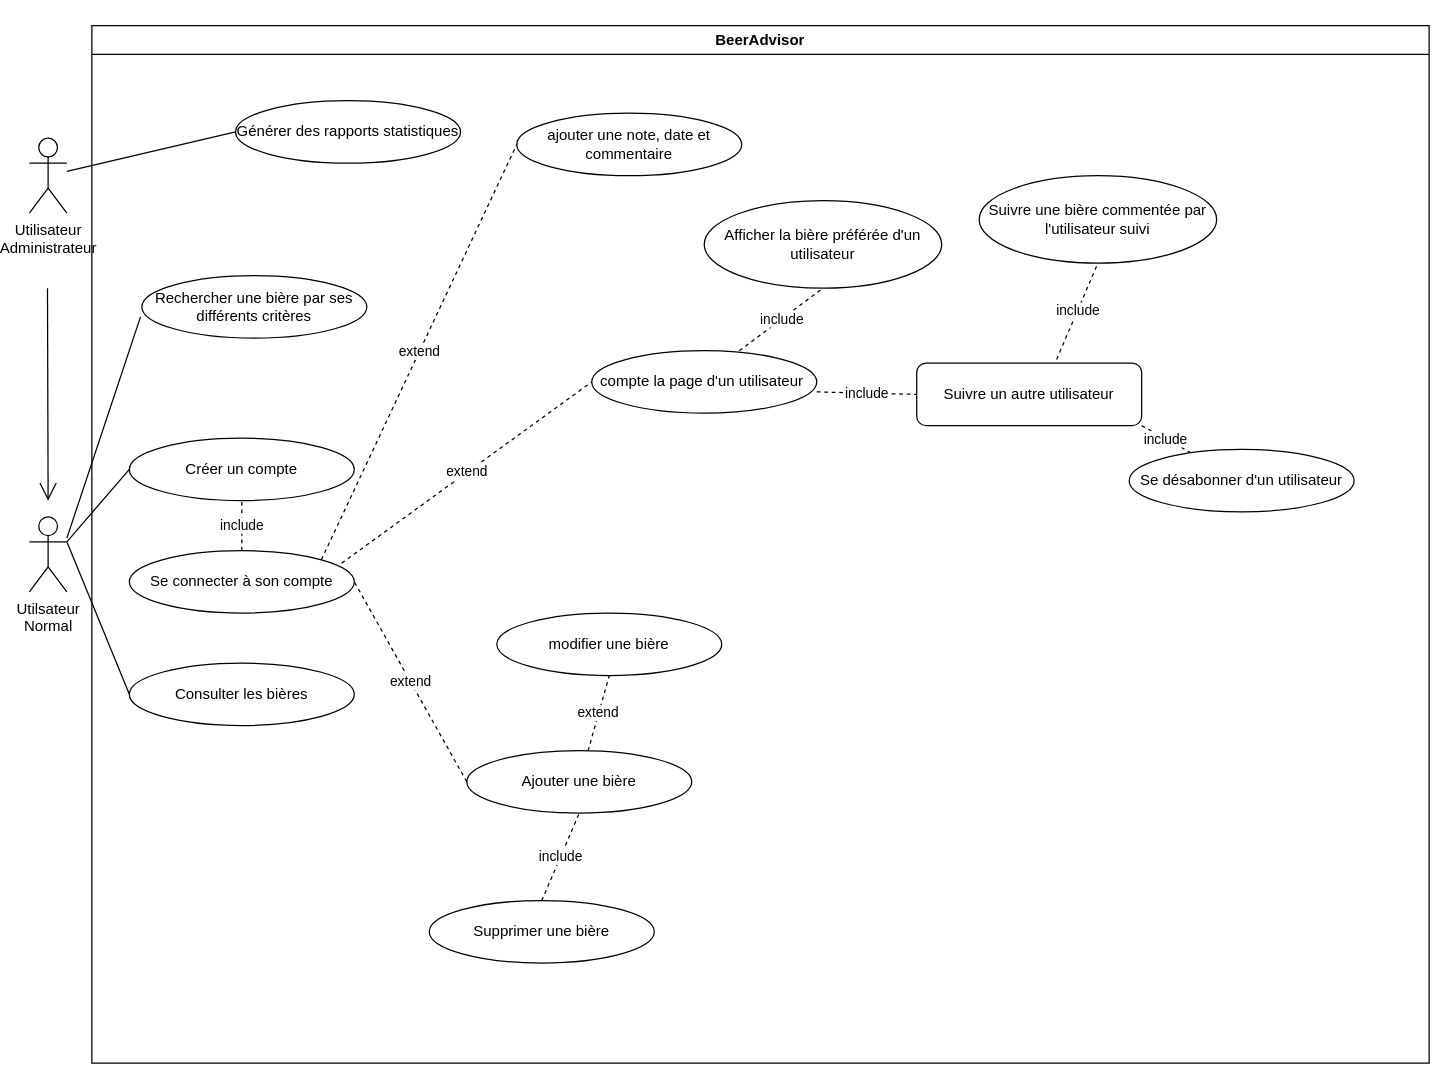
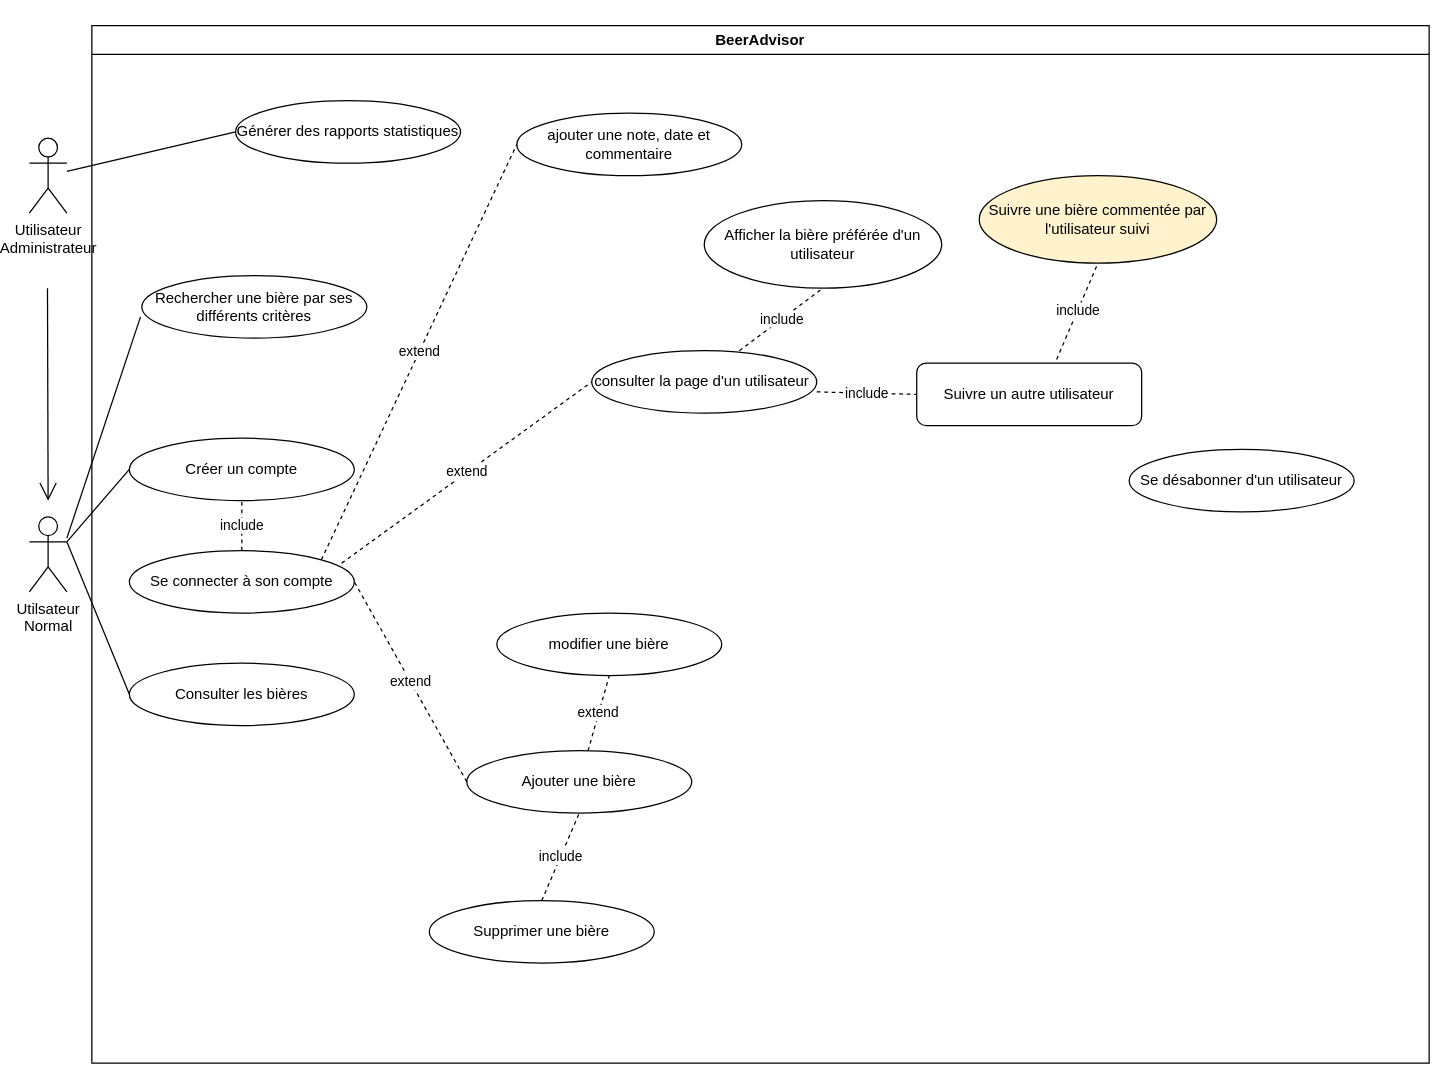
- <mxCell id="22" value="Suivre une bière commentée par l'utilisateur suivi" style="ellipse;whiteSpace=wrap;html=1;" vertex="1" parent="2"><mxGeometry x="710" y="120" width="190" height="70" as="geometry" /></mxCell>
+ <mxCell id="22" value="Suivre une bière commentée par l'utilisateur suivi" style="ellipse;whiteSpace=wrap;html=1;fillColor=#fff2cc;" vertex="1" parent="2"><mxGeometry x="710" y="120" width="190" height="70" as="geometry" /></mxCell>
- <mxCell id="16" value="compte la page d'un utilisateur&amp;nbsp;" style="ellipse;whiteSpace=wrap;html=1;" vertex="1" parent="2"><mxGeometry x="400" y="260" width="180" height="50" as="geometry" /></mxCell>
+ <mxCell id="16" value="consulter la page d'un utilisateur&amp;nbsp;" style="ellipse;whiteSpace=wrap;html=1;" vertex="1" parent="2"><mxGeometry x="400" y="260" width="180" height="50" as="geometry" /></mxCell>
- <mxCell id="20" value="include" style="endArrow=none;dashed=1;html=1;rounded=0;exitX=1;exitY=1;exitDx=0;exitDy=0;" edge="1" parent="2" source="18" target="19"><mxGeometry width="50" height="50" relative="1" as="geometry"><mxPoint x="740" y="-190" as="sourcePoint" /><mxPoint x="750" y="-180" as="targetPoint" /></mxGeometry></mxCell>
